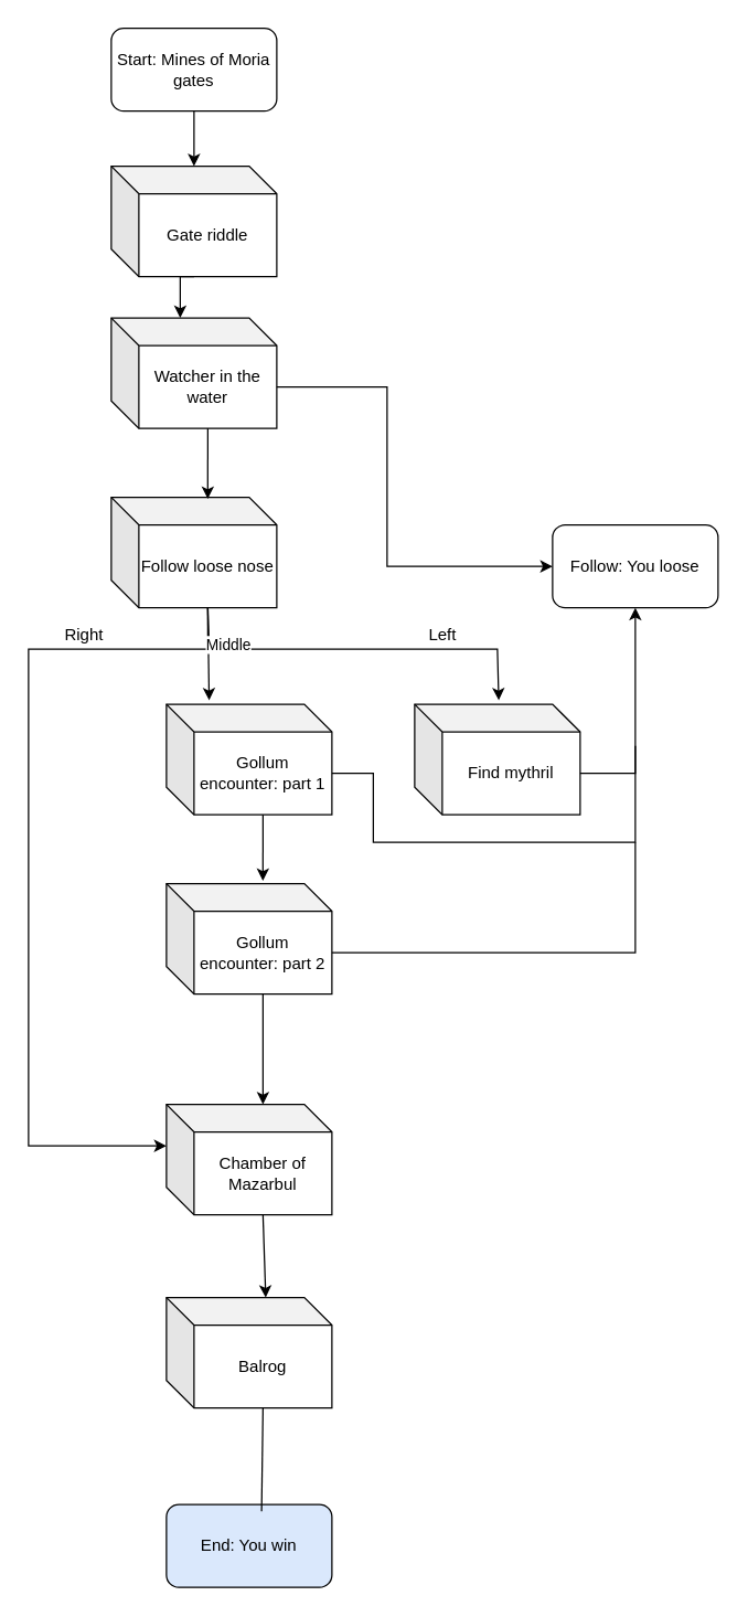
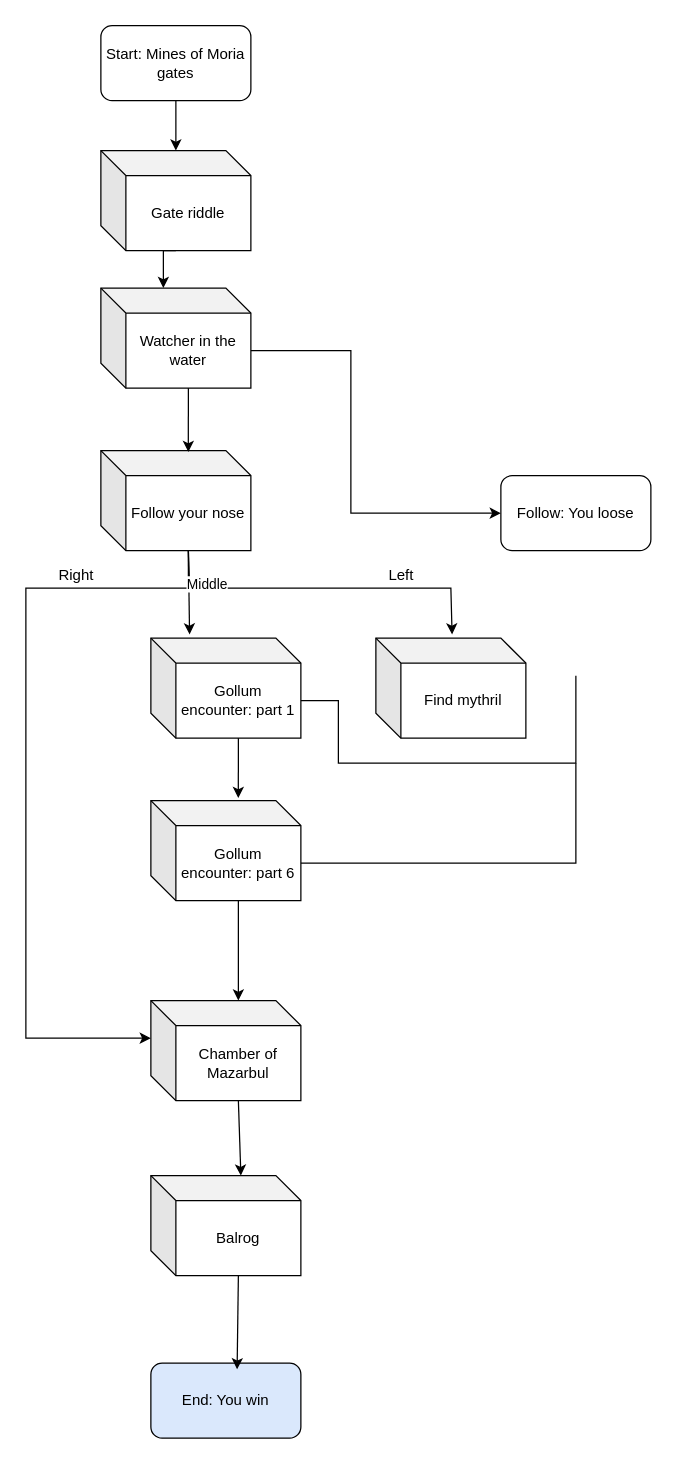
- <mxCell id="8" value="Follow loose nose" style="shape=cube;whiteSpace=wrap;html=1;boundedLbl=1;backgroundOutline=1;darkOpacity=0.05;darkOpacity2=0.1;" parent="1" vertex="1"><mxGeometry x="80" y="360" width="120" height="80" as="geometry" /></mxCell>
+ <mxCell id="8" value="Follow your nose" style="shape=cube;whiteSpace=wrap;html=1;boundedLbl=1;backgroundOutline=1;darkOpacity=0.05;darkOpacity2=0.1;" parent="1" vertex="1"><mxGeometry x="80" y="360" width="120" height="80" as="geometry" /></mxCell>
- <mxCell id="14" value="" style="endArrow=classic;html=1;rounded=0;exitX=0;exitY=0;exitDx=120;exitDy=50;exitPerimeter=0;entryX=0.5;entryY=1;entryDx=0;entryDy=0;" parent="1" source="11" target="13" edge="1"><mxGeometry width="50" height="50" relative="1" as="geometry"><mxPoint x="230" y="420" as="sourcePoint" /><mxPoint x="280" y="370" as="targetPoint" /><Array as="points"><mxPoint x="460" y="560" /></Array></mxGeometry></mxCell>
- <mxCell id="12" value="Gollum encounter: part 2" style="shape=cube;whiteSpace=wrap;html=1;boundedLbl=1;backgroundOutline=1;darkOpacity=0.05;darkOpacity2=0.1;" parent="1" vertex="1"><mxGeometry x="120" y="640" width="120" height="80" as="geometry" /></mxCell>
+ <mxCell id="12" value="Gollum encounter: part 6" style="shape=cube;whiteSpace=wrap;html=1;boundedLbl=1;backgroundOutline=1;darkOpacity=0.05;darkOpacity2=0.1;" parent="1" vertex="1"><mxGeometry x="120" y="640" width="120" height="80" as="geometry" /></mxCell>
- <mxCell id="22" value="" style="endArrow=none;html=1;rounded=0;exitX=0;exitY=0;exitDx=70;exitDy=80;exitPerimeter=0;entryX=0.575;entryY=0.083;entryDx=0;entryDy=0;entryPerimeter=0;" parent="1" source="20" target="4" edge="1"><mxGeometry width="50" height="50" relative="1" as="geometry"><mxPoint x="170" y="710" as="sourcePoint" /><mxPoint x="220" y="660" as="targetPoint" /></mxGeometry></mxCell>
+ <mxCell id="22" value="" style="endArrow=classic;html=1;rounded=0;exitX=0;exitY=0;exitDx=70;exitDy=80;exitPerimeter=0;entryX=0.575;entryY=0.083;entryDx=0;entryDy=0;entryPerimeter=0;" parent="1" source="20" target="4" edge="1"><mxGeometry width="50" height="50" relative="1" as="geometry"><mxPoint x="170" y="710" as="sourcePoint" /><mxPoint x="220" y="660" as="targetPoint" /></mxGeometry></mxCell>
